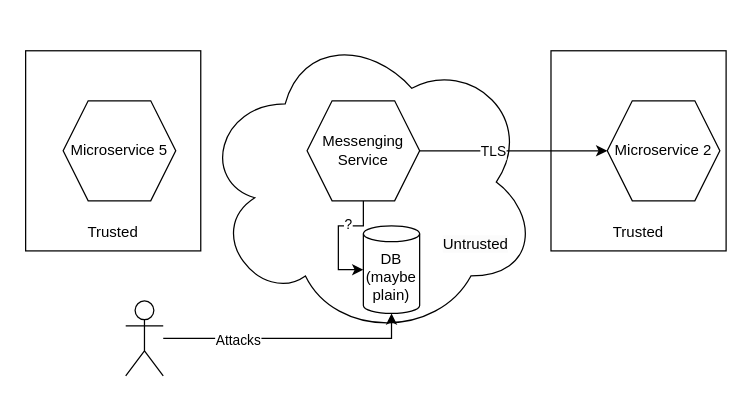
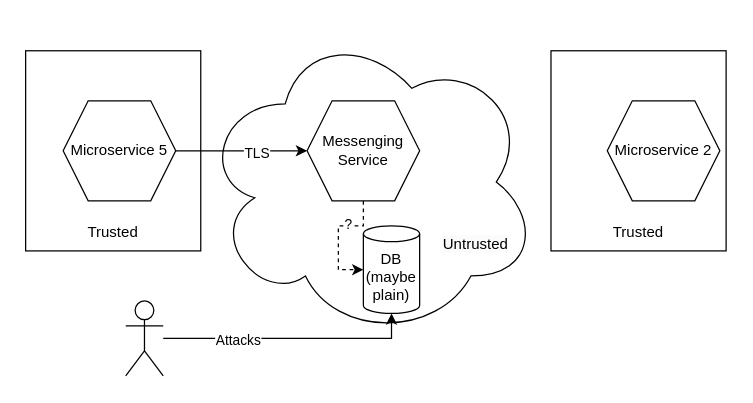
+ <mxCell id="7" style="edgeStyle=orthogonalEdgeStyle;rounded=0;orthogonalLoop=1;jettySize=auto;html=1;entryX=0;entryY=0.5;entryDx=0;entryDy=0;" edge="1" parent="1" source="9" target="13"><mxGeometry relative="1" as="geometry" /></mxCell>
+ <mxCell id="8" value="TLS&lt;br&gt;" style="edgeLabel;html=1;align=center;verticalAlign=middle;resizable=0;points=[];" vertex="1" connectable="0" parent="7"><mxGeometry x="0.217" y="-1" relative="1" as="geometry"><mxPoint as="offset" /></mxGeometry></mxCell>
- <mxCell id="5" style="edgeStyle=orthogonalEdgeStyle;rounded=0;orthogonalLoop=1;jettySize=auto;html=1;entryX=0;entryY=0.5;entryDx=0;entryDy=0;exitX=1;exitY=0.5;exitDx=0;exitDy=0;" edge="1" parent="1" source="13" target="10"><mxGeometry relative="1" as="geometry"><Array as="points" /></mxGeometry></mxCell>
- <mxCell id="6" value="TLS" style="edgeLabel;html=1;align=center;verticalAlign=middle;resizable=0;points=[];" vertex="1" connectable="0" parent="5"><mxGeometry x="-0.23" relative="1" as="geometry"><mxPoint as="offset" /></mxGeometry></mxCell>
- <mxCell id="11" style="edgeStyle=orthogonalEdgeStyle;rounded=0;orthogonalLoop=1;jettySize=auto;html=1;entryX=0;entryY=0.5;entryDx=0;entryDy=0;entryPerimeter=0;" edge="1" parent="1" source="13" target="14"><mxGeometry relative="1" as="geometry" /></mxCell>
+ <mxCell id="11" style="edgeStyle=orthogonalEdgeStyle;rounded=0;orthogonalLoop=1;jettySize=auto;html=1;entryX=0;entryY=0.5;entryDx=0;entryDy=0;entryPerimeter=0;dashed=1;" edge="1" parent="1" source="13" target="14"><mxGeometry relative="1" as="geometry" /></mxCell>
